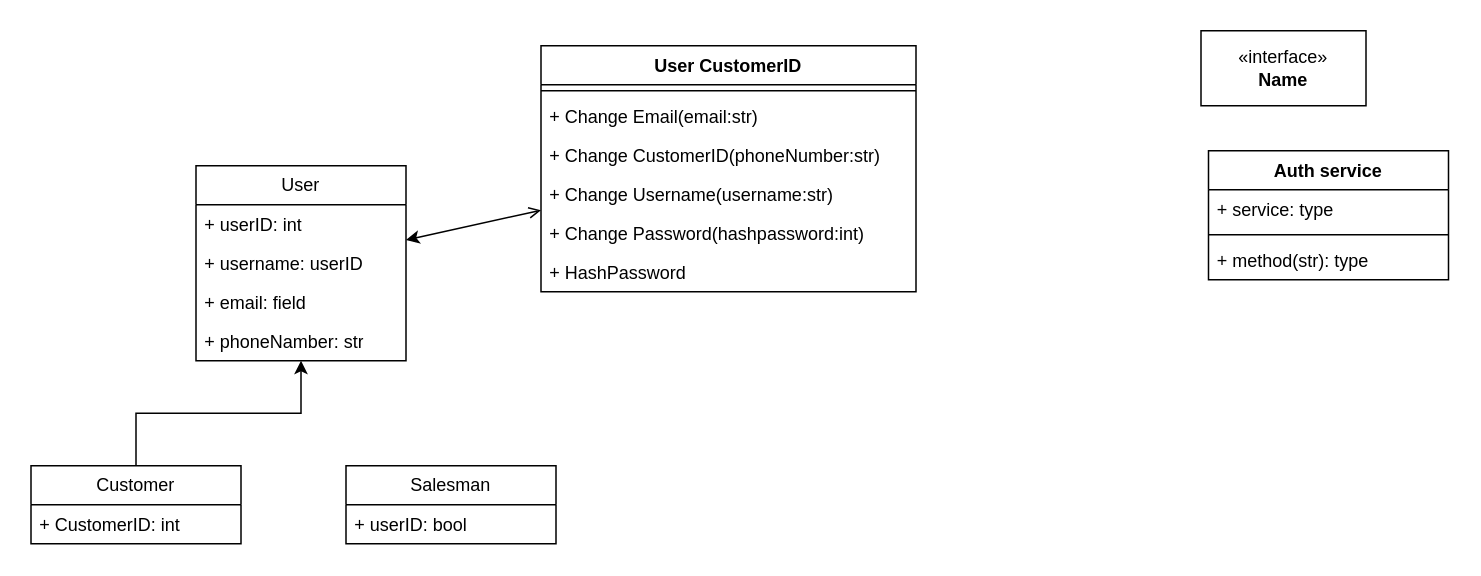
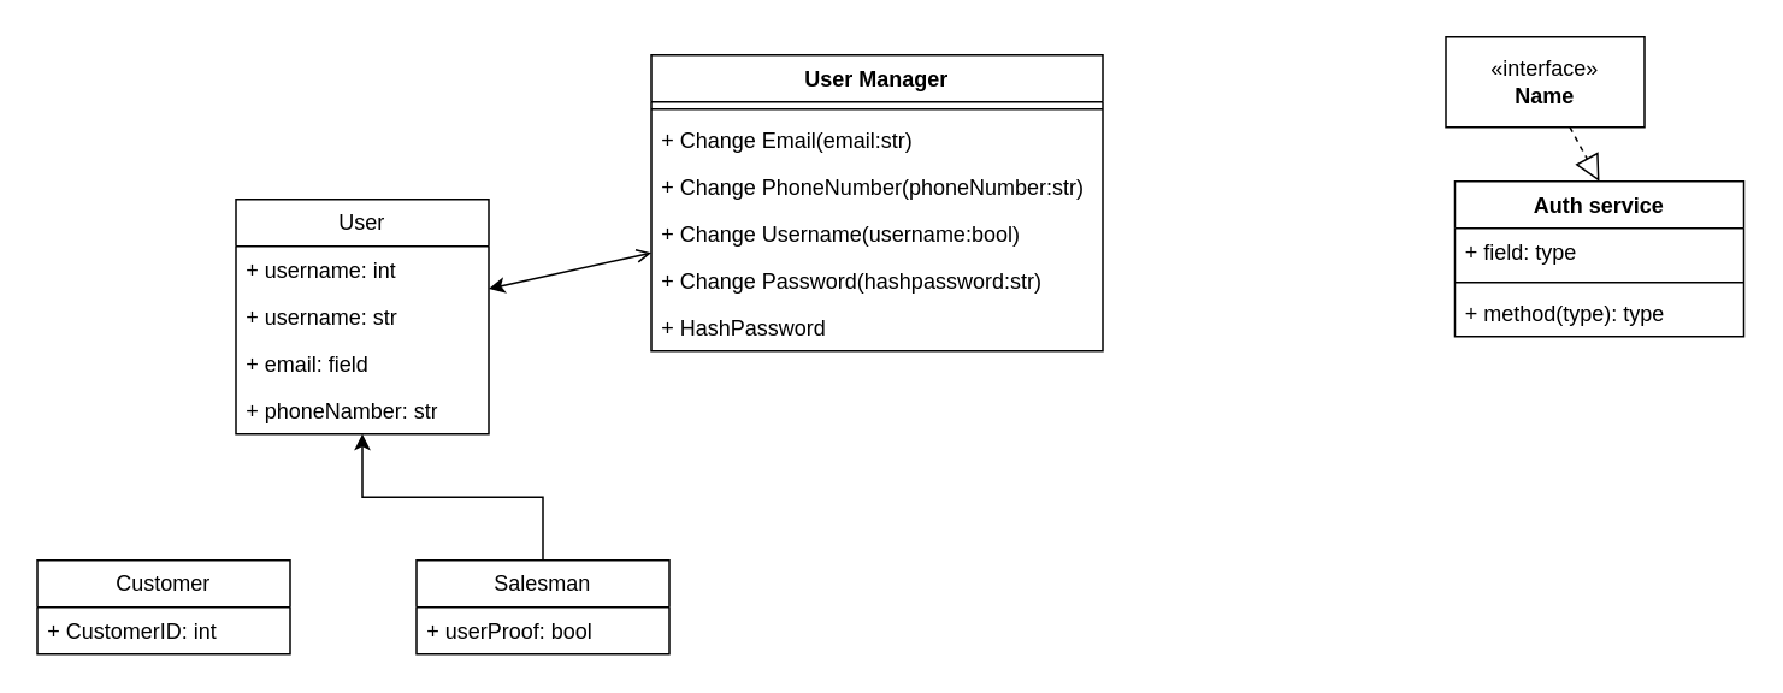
- <mxCell id="17" value="User CustomerID" style="swimlane;fontStyle=1;align=center;verticalAlign=top;childLayout=stackLayout;horizontal=1;startSize=26;horizontalStack=0;resizeParent=1;resizeParentMax=0;resizeLast=0;collapsible=1;marginBottom=0;whiteSpace=wrap;html=1;" parent="1" vertex="1"><mxGeometry x="360" y="30" width="250" height="164" as="geometry" /></mxCell>
+ <mxCell id="17" value="User Manager" style="swimlane;fontStyle=1;align=center;verticalAlign=top;childLayout=stackLayout;horizontal=1;startSize=26;horizontalStack=0;resizeParent=1;resizeParentMax=0;resizeLast=0;collapsible=1;marginBottom=0;whiteSpace=wrap;html=1;" parent="1" vertex="1"><mxGeometry x="360" y="30" width="250" height="164" as="geometry" /></mxCell>
+ <mxCell id="25" value="" style="endArrow=block;dashed=1;endFill=0;endSize=12;html=1;rounded=0;entryX=0.5;entryY=0;entryDx=0;entryDy=0;" parent="1" source="24" target="13" edge="1"><mxGeometry width="160" relative="1" as="geometry"><mxPoint x="370" y="400" as="sourcePoint" /><mxPoint x="530" y="400" as="targetPoint" /></mxGeometry></mxCell>
- <mxCell id="20" value="+ Change CustomerID(phoneNumber:str)" style="text;strokeColor=none;fillColor=none;align=left;verticalAlign=top;spacingLeft=4;spacingRight=4;overflow=hidden;rotatable=0;points=[[0,0.5],[1,0.5]];portConstraint=eastwest;whiteSpace=wrap;html=1;" parent="17" vertex="1"><mxGeometry y="60" width="250" height="26" as="geometry" /></mxCell>
+ <mxCell id="20" value="+ Change PhoneNumber(phoneNumber:str)" style="text;strokeColor=none;fillColor=none;align=left;verticalAlign=top;spacingLeft=4;spacingRight=4;overflow=hidden;rotatable=0;points=[[0,0.5],[1,0.5]];portConstraint=eastwest;whiteSpace=wrap;html=1;" parent="17" vertex="1"><mxGeometry y="60" width="250" height="26" as="geometry" /></mxCell>
- <mxCell id="21" value="+ Change Username(username:str)" style="text;strokeColor=none;fillColor=none;align=left;verticalAlign=top;spacingLeft=4;spacingRight=4;overflow=hidden;rotatable=0;points=[[0,0.5],[1,0.5]];portConstraint=eastwest;whiteSpace=wrap;html=1;" vertex="1" parent="17"><mxGeometry y="86" width="250" height="26" as="geometry" /></mxCell>
+ <mxCell id="21" value="+ Change Username(username:bool)" style="text;strokeColor=none;fillColor=none;align=left;verticalAlign=top;spacingLeft=4;spacingRight=4;overflow=hidden;rotatable=0;points=[[0,0.5],[1,0.5]];portConstraint=eastwest;whiteSpace=wrap;html=1;" vertex="1" parent="17"><mxGeometry y="86" width="250" height="26" as="geometry" /></mxCell>
- <mxCell id="14" value="+ service: type" style="text;strokeColor=none;fillColor=none;align=left;verticalAlign=top;spacingLeft=4;spacingRight=4;overflow=hidden;rotatable=0;points=[[0,0.5],[1,0.5]];portConstraint=eastwest;whiteSpace=wrap;html=1;" parent="13" vertex="1"><mxGeometry y="26" width="160" height="26" as="geometry" /></mxCell>
+ <mxCell id="14" value="+ field: type" style="text;strokeColor=none;fillColor=none;align=left;verticalAlign=top;spacingLeft=4;spacingRight=4;overflow=hidden;rotatable=0;points=[[0,0.5],[1,0.5]];portConstraint=eastwest;whiteSpace=wrap;html=1;" parent="13" vertex="1"><mxGeometry y="26" width="160" height="26" as="geometry" /></mxCell>
- <mxCell id="3" value="+ userID: int" style="text;strokeColor=none;fillColor=none;align=left;verticalAlign=top;spacingLeft=4;spacingRight=4;overflow=hidden;rotatable=0;points=[[0,0.5],[1,0.5]];portConstraint=eastwest;whiteSpace=wrap;html=1;" vertex="1" parent="2"><mxGeometry y="26" width="140" height="26" as="geometry" /></mxCell>
+ <mxCell id="3" value="+ username: int" style="text;strokeColor=none;fillColor=none;align=left;verticalAlign=top;spacingLeft=4;spacingRight=4;overflow=hidden;rotatable=0;points=[[0,0.5],[1,0.5]];portConstraint=eastwest;whiteSpace=wrap;html=1;" vertex="1" parent="2"><mxGeometry y="26" width="140" height="26" as="geometry" /></mxCell>
- <mxCell id="22" value="+ Change Password(hashpassword:int)" style="text;strokeColor=none;fillColor=none;align=left;verticalAlign=top;spacingLeft=4;spacingRight=4;overflow=hidden;rotatable=0;points=[[0,0.5],[1,0.5]];portConstraint=eastwest;whiteSpace=wrap;html=1;" vertex="1" parent="17"><mxGeometry y="112" width="250" height="26" as="geometry" /></mxCell>
+ <mxCell id="22" value="+ Change Password(hashpassword:str)" style="text;strokeColor=none;fillColor=none;align=left;verticalAlign=top;spacingLeft=4;spacingRight=4;overflow=hidden;rotatable=0;points=[[0,0.5],[1,0.5]];portConstraint=eastwest;whiteSpace=wrap;html=1;" vertex="1" parent="17"><mxGeometry y="112" width="250" height="26" as="geometry" /></mxCell>
- <mxCell id="16" value="+ method(str): type" style="text;strokeColor=none;fillColor=none;align=left;verticalAlign=top;spacingLeft=4;spacingRight=4;overflow=hidden;rotatable=0;points=[[0,0.5],[1,0.5]];portConstraint=eastwest;whiteSpace=wrap;html=1;" parent="13" vertex="1"><mxGeometry y="60" width="160" height="26" as="geometry" /></mxCell>
+ <mxCell id="16" value="+ method(type): type" style="text;strokeColor=none;fillColor=none;align=left;verticalAlign=top;spacingLeft=4;spacingRight=4;overflow=hidden;rotatable=0;points=[[0,0.5],[1,0.5]];portConstraint=eastwest;whiteSpace=wrap;html=1;" parent="13" vertex="1"><mxGeometry y="60" width="160" height="26" as="geometry" /></mxCell>
- <mxCell id="4" value="+ username: userID" style="text;strokeColor=none;fillColor=none;align=left;verticalAlign=top;spacingLeft=4;spacingRight=4;overflow=hidden;rotatable=0;points=[[0,0.5],[1,0.5]];portConstraint=eastwest;whiteSpace=wrap;html=1;" parent="2" vertex="1"><mxGeometry y="52" width="140" height="26" as="geometry" /></mxCell>
+ <mxCell id="4" value="+ username: str" style="text;strokeColor=none;fillColor=none;align=left;verticalAlign=top;spacingLeft=4;spacingRight=4;overflow=hidden;rotatable=0;points=[[0,0.5],[1,0.5]];portConstraint=eastwest;whiteSpace=wrap;html=1;" parent="2" vertex="1"><mxGeometry y="52" width="140" height="26" as="geometry" /></mxCell>
- <mxCell id="7" style="edgeStyle=orthogonalEdgeStyle;rounded=0;orthogonalLoop=1;jettySize=auto;html=1;exitX=0.5;exitY=0;exitDx=0;exitDy=0;" edge="1" parent="1" source="8" target="2"><mxGeometry relative="1" as="geometry" /></mxCell>
+ <mxCell id="10" style="edgeStyle=orthogonalEdgeStyle;rounded=0;orthogonalLoop=1;jettySize=auto;html=1;exitX=0.5;exitY=0;exitDx=0;exitDy=0;" edge="1" parent="1" source="11" target="2"><mxGeometry relative="1" as="geometry" /></mxCell>
- <mxCell id="12" value="+ userID: bool" style="text;strokeColor=none;fillColor=none;align=left;verticalAlign=top;spacingLeft=4;spacingRight=4;overflow=hidden;rotatable=0;points=[[0,0.5],[1,0.5]];portConstraint=eastwest;whiteSpace=wrap;html=1;" parent="11" vertex="1"><mxGeometry y="26" width="140" height="26" as="geometry" /></mxCell>
+ <mxCell id="12" value="+ userProof: bool" style="text;strokeColor=none;fillColor=none;align=left;verticalAlign=top;spacingLeft=4;spacingRight=4;overflow=hidden;rotatable=0;points=[[0,0.5],[1,0.5]];portConstraint=eastwest;whiteSpace=wrap;html=1;" parent="11" vertex="1"><mxGeometry y="26" width="140" height="26" as="geometry" /></mxCell>
